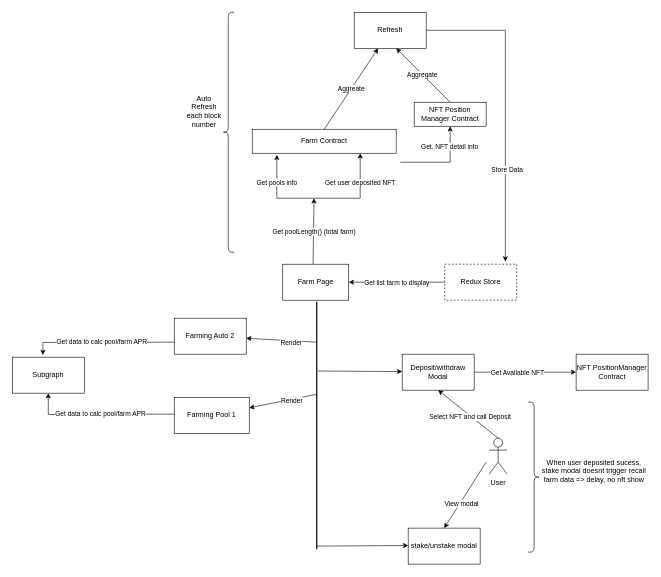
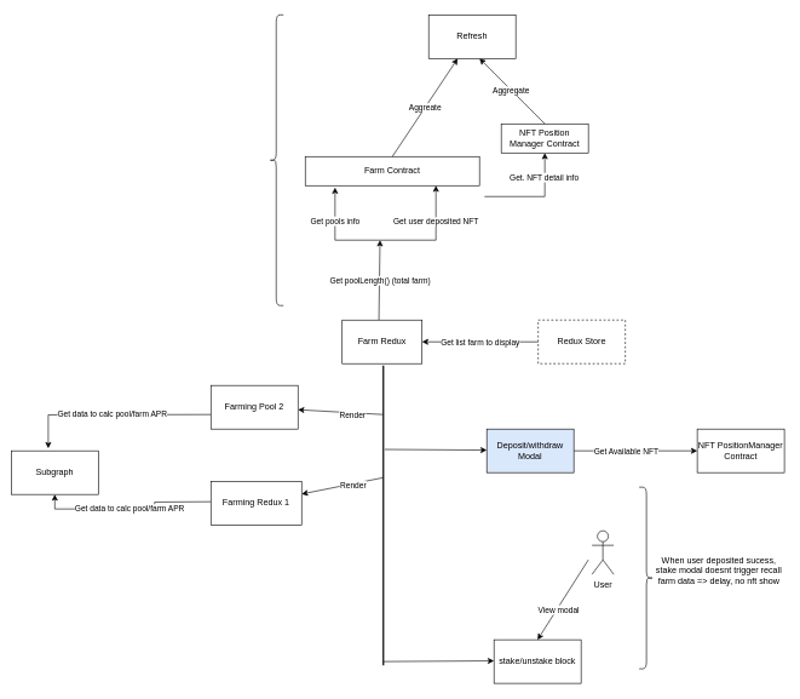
- <mxCell id="41" value="Auto Refresh each block number" style="text;html=1;strokeColor=none;fillColor=none;align=center;verticalAlign=middle;whiteSpace=wrap;rounded=0;" vertex="1" parent="1"><mxGeometry x="310" y="170" width="60" height="30" as="geometry" /></mxCell>
- <mxCell id="29" style="edgeStyle=orthogonalEdgeStyle;rounded=0;orthogonalLoop=1;jettySize=auto;html=1;exitX=1;exitY=0.5;exitDx=0;exitDy=0;entryX=0.843;entryY=-0.075;entryDx=0;entryDy=0;entryPerimeter=0;" edge="1" parent="1" source="31" target="3"><mxGeometry relative="1" as="geometry" /></mxCell>
- <mxCell id="30" value="Store Data" style="edgeLabel;html=1;align=center;verticalAlign=middle;resizable=0;points=[];" vertex="1" connectable="0" parent="29"><mxGeometry x="0.409" y="2" relative="1" as="geometry"><mxPoint as="offset" /></mxGeometry></mxCell>
- <mxCell id="2" value="Farm Page" style="rounded=0;whiteSpace=wrap;html=1;" vertex="1" parent="1"><mxGeometry x="470.87" y="440" width="110" height="60" as="geometry" /></mxCell>
+ <mxCell id="2" value="Farm Redux" style="rounded=0;whiteSpace=wrap;html=1;" vertex="1" parent="1"><mxGeometry x="470.87" y="440" width="110" height="60" as="geometry" /></mxCell>
- <mxCell id="16" value="Farming Auto 2" style="rounded=0;whiteSpace=wrap;html=1;strokeColor=default;" vertex="1" parent="1"><mxGeometry x="290" y="530" width="120" height="60" as="geometry" /></mxCell>
+ <mxCell id="16" value="Farming Pool 2" style="rounded=0;whiteSpace=wrap;html=1;strokeColor=default;" vertex="1" parent="1"><mxGeometry x="290" y="530" width="120" height="60" as="geometry" /></mxCell>
- <mxCell id="36" value="Deposit/withdraw Modal" style="rounded=0;whiteSpace=wrap;html=1;strokeColor=default;" vertex="1" parent="1"><mxGeometry x="670" y="590" width="120" height="60" as="geometry" /></mxCell>
+ <mxCell id="36" value="Deposit/withdraw Modal" style="rounded=0;whiteSpace=wrap;html=1;strokeColor=default;fillColor=#dae8fc;" vertex="1" parent="1"><mxGeometry x="670" y="590" width="120" height="60" as="geometry" /></mxCell>
- <mxCell id="17" value="Subgraph" style="rounded=0;whiteSpace=wrap;html=1;strokeColor=default;" vertex="1" parent="1"><mxGeometry x="20" y="595" width="120" height="60" as="geometry" /></mxCell>
+ <mxCell id="17" value="Subgraph" style="rounded=0;whiteSpace=wrap;html=1;strokeColor=default;" vertex="1" parent="1"><mxGeometry x="15" y="620" width="120" height="60" as="geometry" /></mxCell>
- <mxCell id="38" value="" style="endArrow=classic;html=1;rounded=0;entryX=0.5;entryY=1;entryDx=0;entryDy=0;exitX=0.5;exitY=0;exitDx=0;exitDy=0;exitPerimeter=0;" edge="1" parent="1" source="32" target="36"><mxGeometry width="50" height="50" relative="1" as="geometry"><mxPoint x="785" y="740" as="sourcePoint" /><mxPoint x="655" y="690" as="targetPoint" /></mxGeometry></mxCell>
- <mxCell id="39" value="Select NFT and call Deposit" style="edgeLabel;html=1;align=center;verticalAlign=middle;resizable=0;points=[];" vertex="1" connectable="0" parent="38"><mxGeometry x="-0.084" y="2" relative="1" as="geometry"><mxPoint as="offset" /></mxGeometry></mxCell>
- <mxCell id="11" value="Farming Pool 1" style="rounded=0;whiteSpace=wrap;html=1;strokeColor=default;" vertex="1" parent="1"><mxGeometry x="290" y="662" width="125" height="60" as="geometry" /></mxCell>
+ <mxCell id="11" value="Farming Redux 1" style="rounded=0;whiteSpace=wrap;html=1;strokeColor=default;" vertex="1" parent="1"><mxGeometry x="290" y="662" width="125" height="60" as="geometry" /></mxCell>
- <mxCell id="43" value="stake/unstake modal" style="rounded=0;whiteSpace=wrap;html=1;strokeColor=default;" vertex="1" parent="1"><mxGeometry x="680" y="880" width="120" height="60" as="geometry" /></mxCell>
+ <mxCell id="43" value="stake/unstake block" style="rounded=0;whiteSpace=wrap;html=1;strokeColor=default;" vertex="1" parent="1"><mxGeometry x="680" y="880" width="120" height="60" as="geometry" /></mxCell>
